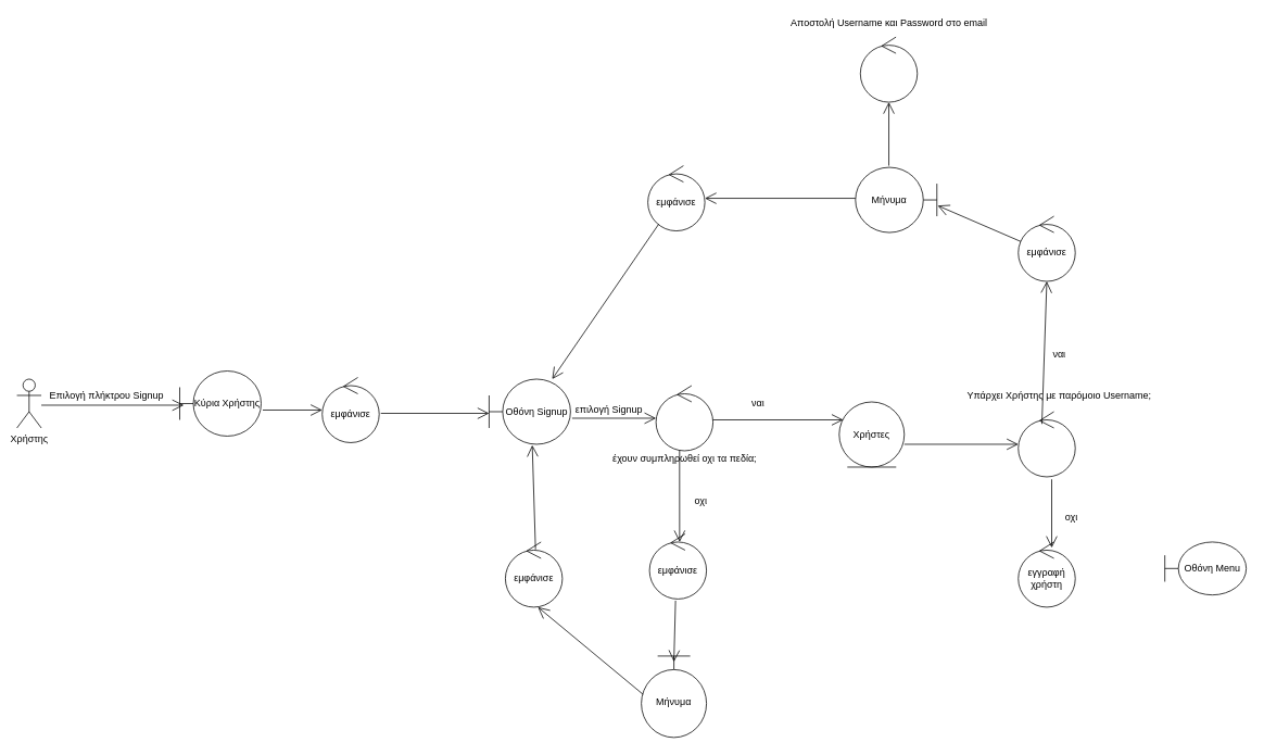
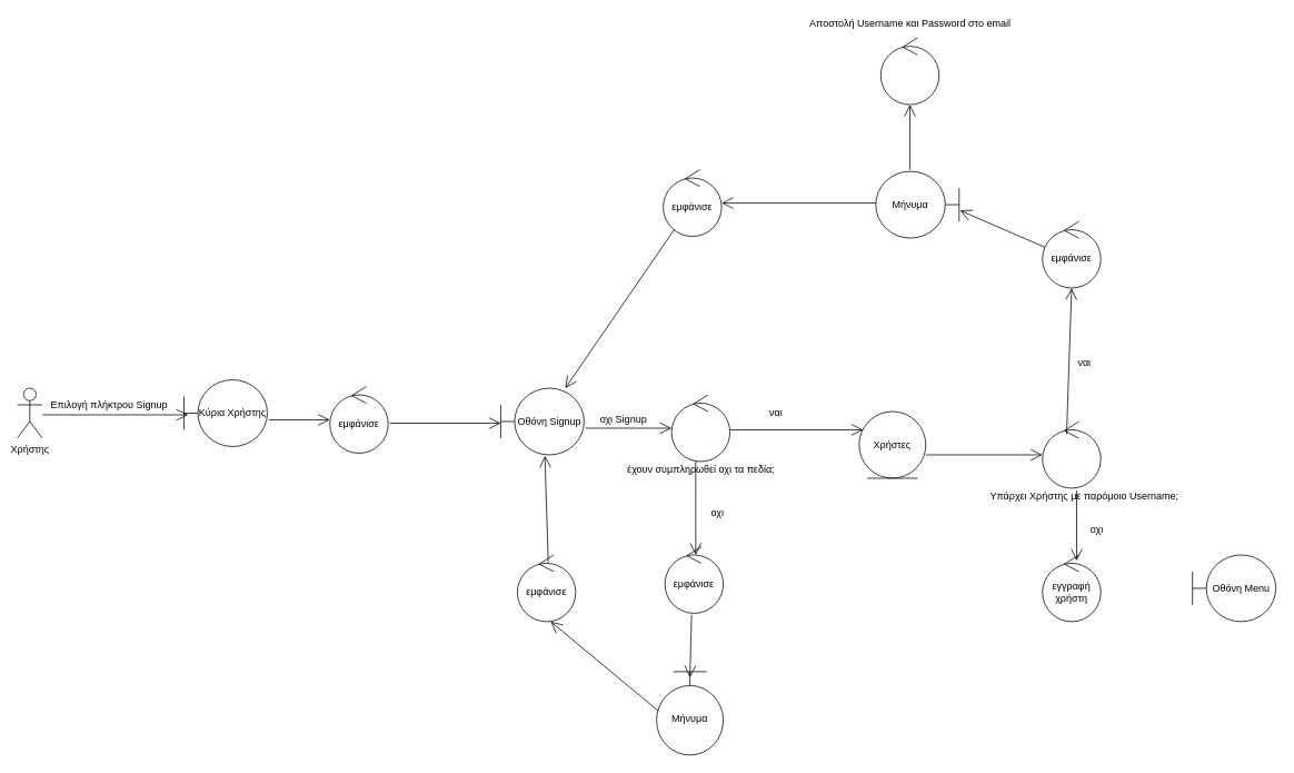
- <mxCell id="28" value="Υπάρχει Χρήστης με παρόμοιο Username;" style="text;html=1;align=center;verticalAlign=middle;resizable=0;points=[];autosize=1;strokeColor=none;" vertex="1" parent="1"><mxGeometry x="1180" y="475" width="240" height="20" as="geometry" /></mxCell>
+ <mxCell id="28" value="Υπάρχει Χρήστης με παρόμοιο Username;" style="text;html=1;align=center;verticalAlign=middle;resizable=0;points=[];autosize=1;strokeColor=none;" vertex="1" parent="1"><mxGeometry x="1180" y="585" width="240" height="20" as="geometry" /></mxCell>
- <mxCell id="12" value="επιλογή Signup" style="text;html=1;align=center;verticalAlign=middle;resizable=0;points=[];autosize=1;strokeColor=none;" vertex="1" parent="1"><mxGeometry x="697" y="493" width="100" height="20" as="geometry" /></mxCell>
+ <mxCell id="12" value="οχι Signup" style="text;html=1;align=center;verticalAlign=middle;resizable=0;points=[];autosize=1;strokeColor=none;" vertex="1" parent="1"><mxGeometry x="697" y="493" width="100" height="20" as="geometry" /></mxCell>
- <mxCell id="42" value="Οθόνη Menu" style="shape=umlBoundary;whiteSpace=wrap;html=1;" vertex="1" parent="1"><mxGeometry x="1430" y="665" width="100" height="65" as="geometry" /></mxCell>
+ <mxCell id="42" value="Οθόνη Menu" style="shape=umlBoundary;whiteSpace=wrap;html=1;" vertex="1" parent="1"><mxGeometry x="1430" y="665" width="100" height="80" as="geometry" /></mxCell>
